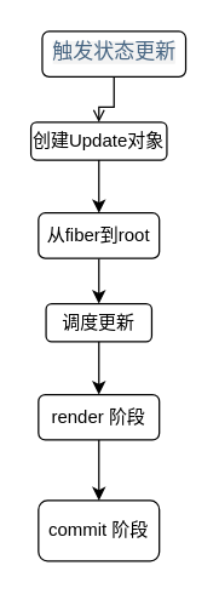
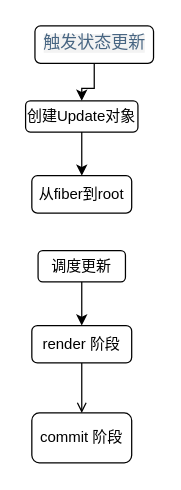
- <mxCell id="2" value="" style="edgeStyle=orthogonalEdgeStyle;rounded=0;orthogonalLoop=1;jettySize=auto;html=1;endArrow=open;" edge="1" parent="1" source="3" target="5"><mxGeometry relative="1" as="geometry" /></mxCell>
+ <mxCell id="2" value="" style="edgeStyle=orthogonalEdgeStyle;rounded=0;orthogonalLoop=1;jettySize=auto;html=1;" edge="1" parent="1" source="3" target="5"><mxGeometry relative="1" as="geometry" /></mxCell>
- <mxCell id="6" value="" style="edgeStyle=orthogonalEdgeStyle;rounded=0;orthogonalLoop=1;jettySize=auto;html=1;" edge="1" parent="1" source="7" target="9"><mxGeometry relative="1" as="geometry" /></mxCell>
- <mxCell id="10" value="" style="edgeStyle=orthogonalEdgeStyle;rounded=0;orthogonalLoop=1;jettySize=auto;html=1;" edge="1" parent="1" source="11" target="12"><mxGeometry relative="1" as="geometry" /></mxCell>
+ <mxCell id="10" value="" style="edgeStyle=orthogonalEdgeStyle;rounded=0;orthogonalLoop=1;jettySize=auto;html=1;endArrow=open;" edge="1" parent="1" source="11" target="12"><mxGeometry relative="1" as="geometry" /></mxCell>
